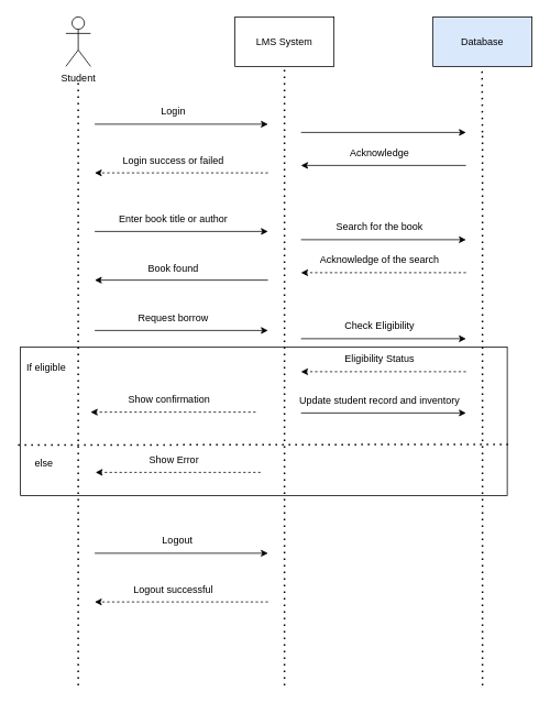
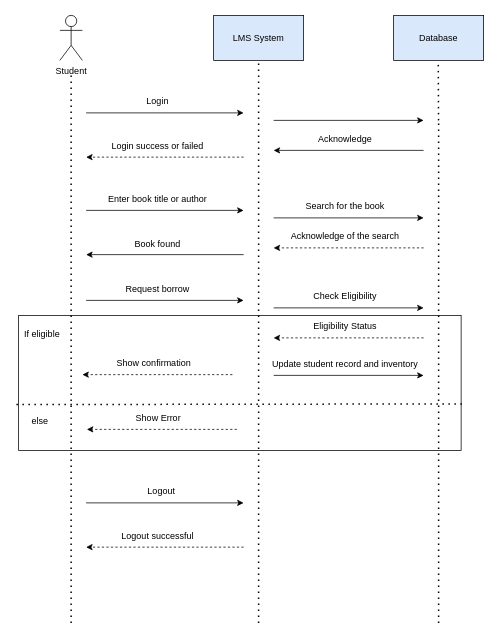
- <mxCell id="4" value="LMS System" style="rounded=0;whiteSpace=wrap;html=1;" parent="1" vertex="1"><mxGeometry x="284" y="20" width="120" height="60" as="geometry" /></mxCell>
+ <mxCell id="4" value="LMS System" style="rounded=0;whiteSpace=wrap;html=1;fillColor=#dae8fc;" parent="1" vertex="1"><mxGeometry x="284" y="20" width="120" height="60" as="geometry" /></mxCell>
